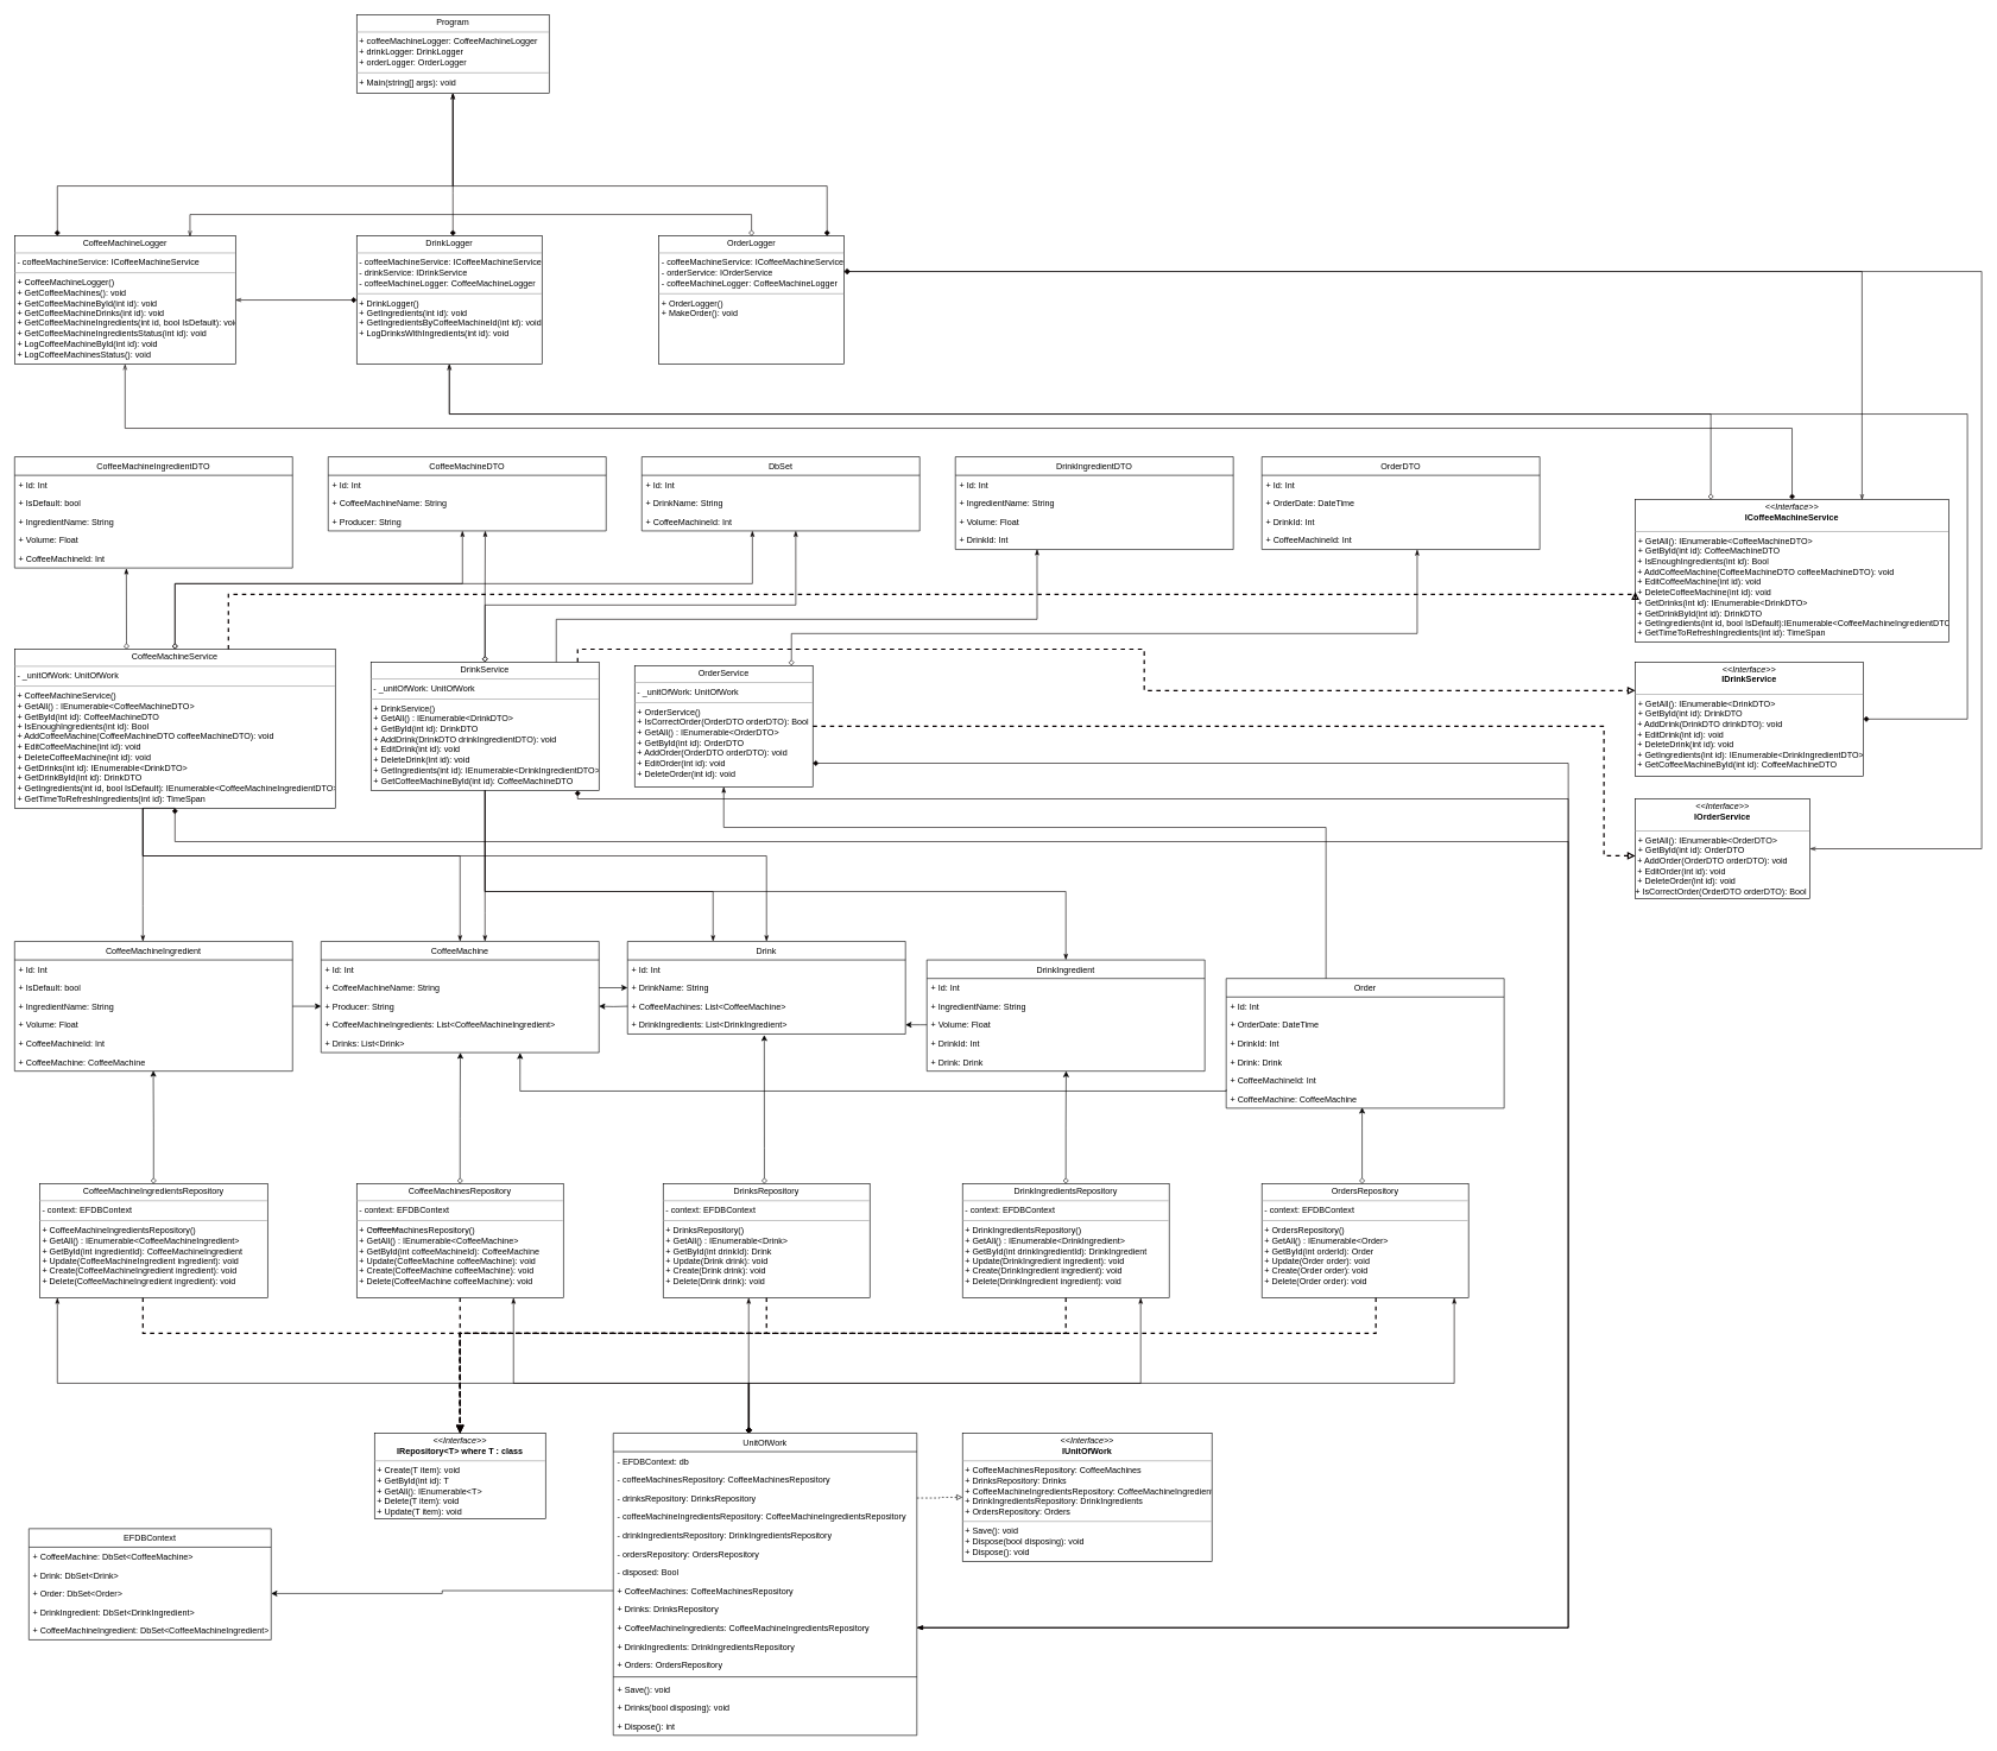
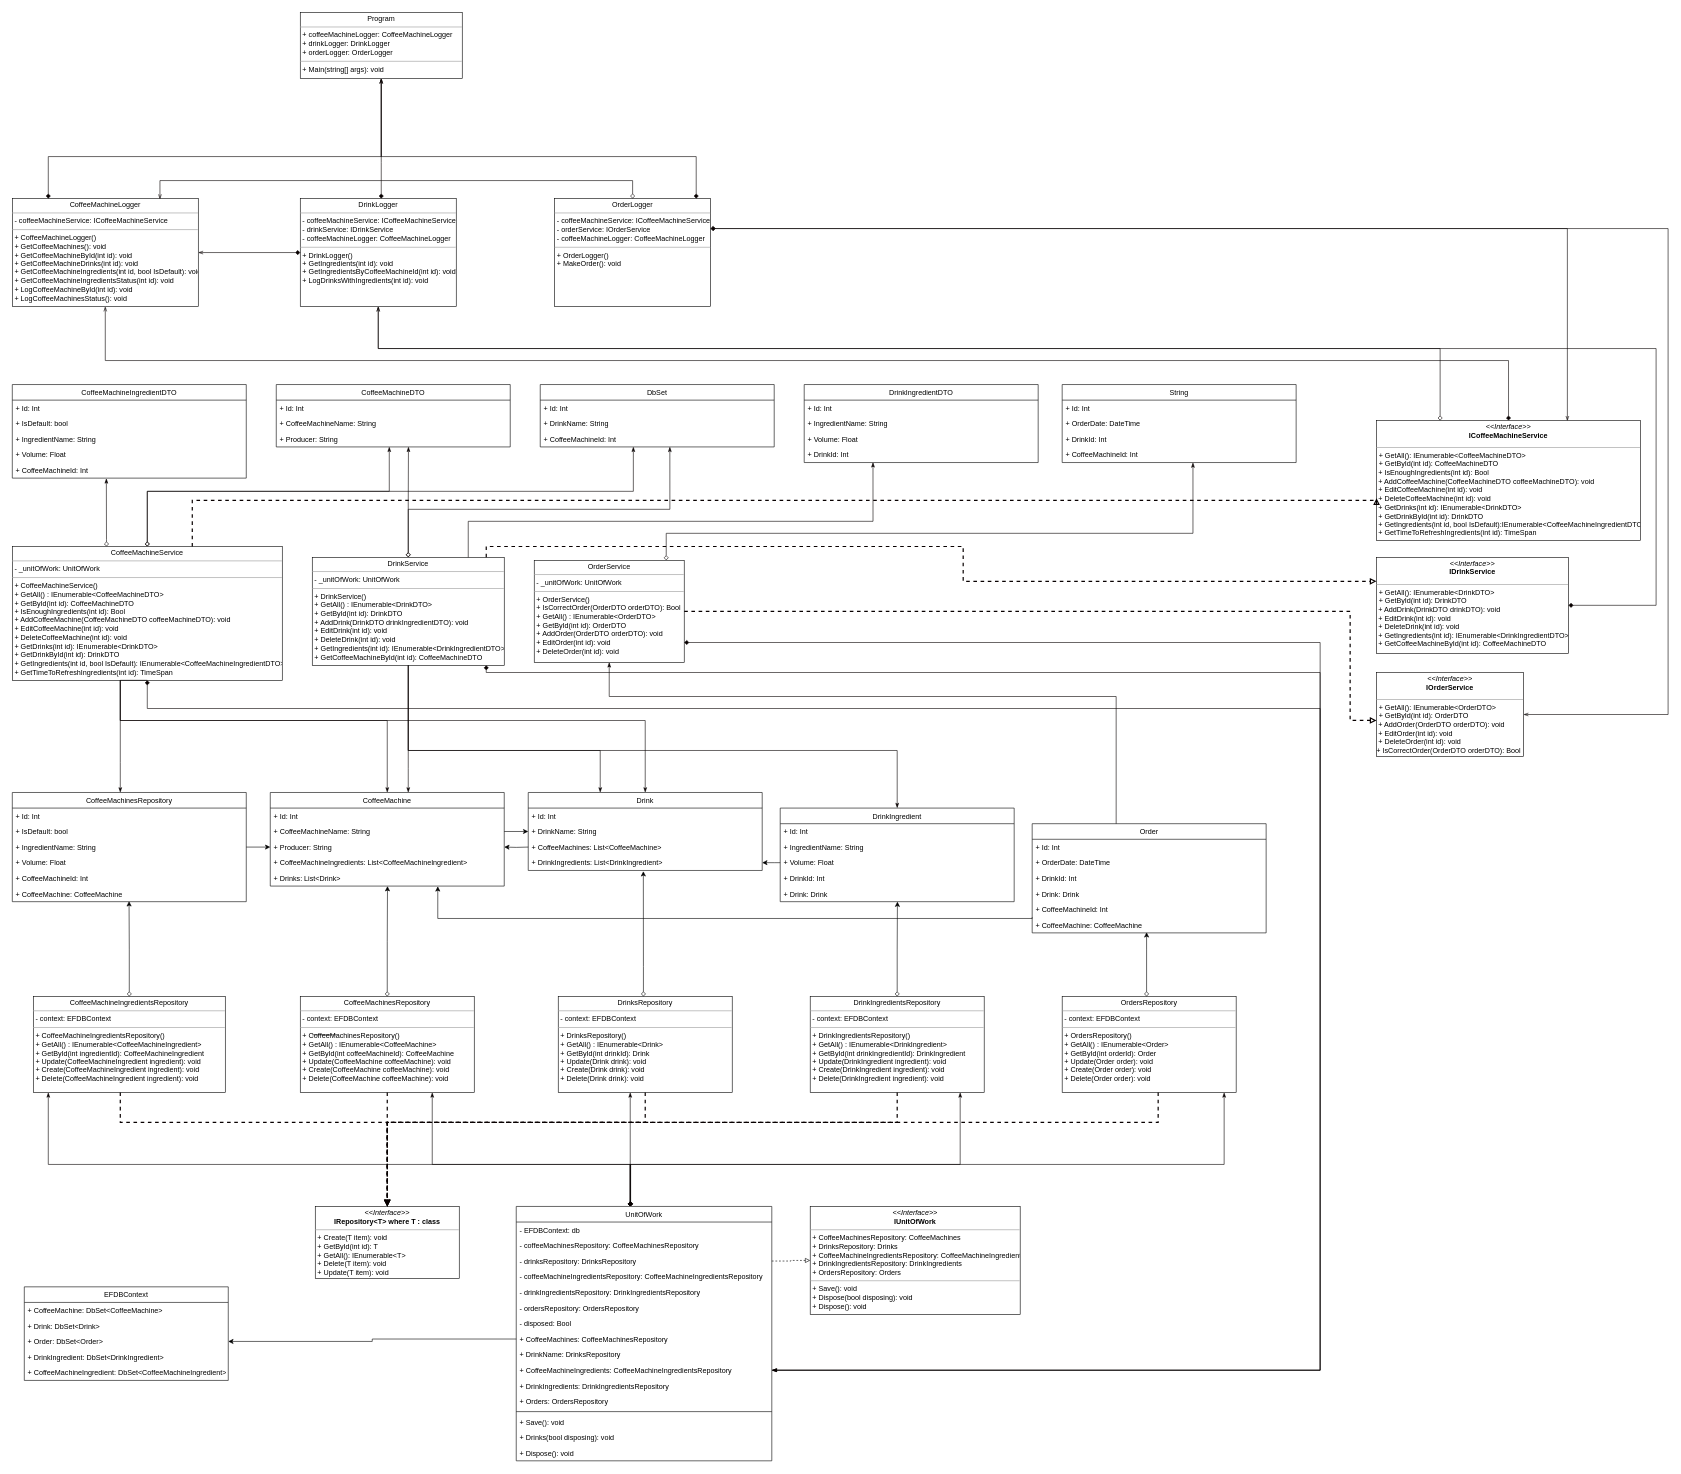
- <mxCell id="97" value="OrderDTO" style="swimlane;fontStyle=0;childLayout=stackLayout;horizontal=1;startSize=26;fillColor=none;horizontalStack=0;resizeParent=1;resizeParentMax=0;resizeLast=0;collapsible=1;marginBottom=0;" parent="1" vertex="1"><mxGeometry x="1770" y="640" width="390" height="130" as="geometry" /></mxCell>
+ <mxCell id="97" value="String" style="swimlane;fontStyle=0;childLayout=stackLayout;horizontal=1;startSize=26;fillColor=none;horizontalStack=0;resizeParent=1;resizeParentMax=0;resizeLast=0;collapsible=1;marginBottom=0;" parent="1" vertex="1"><mxGeometry x="1770" y="640" width="390" height="130" as="geometry" /></mxCell>
- <mxCell id="31" value="CoffeeMachineIngredient" style="swimlane;fontStyle=0;childLayout=stackLayout;horizontal=1;startSize=26;fillColor=none;horizontalStack=0;resizeParent=1;resizeParentMax=0;resizeLast=0;collapsible=1;marginBottom=0;" parent="1" vertex="1"><mxGeometry x="20" y="1320" width="390" height="182" as="geometry" /></mxCell>
+ <mxCell id="31" value="CoffeeMachinesRepository" style="swimlane;fontStyle=0;childLayout=stackLayout;horizontal=1;startSize=26;fillColor=none;horizontalStack=0;resizeParent=1;resizeParentMax=0;resizeLast=0;collapsible=1;marginBottom=0;" parent="1" vertex="1"><mxGeometry x="20" y="1320" width="390" height="182" as="geometry" /></mxCell>
- <mxCell id="55" value="+ Drinks: DrinksRepository " style="text;strokeColor=none;fillColor=none;align=left;verticalAlign=top;spacingLeft=4;spacingRight=4;overflow=hidden;rotatable=0;points=[[0,0.5],[1,0.5]];portConstraint=eastwest;" parent="46" vertex="1"><mxGeometry y="234" width="426" height="26" as="geometry" /></mxCell>
+ <mxCell id="55" value="+ DrinkName: DrinksRepository " style="text;strokeColor=none;fillColor=none;align=left;verticalAlign=top;spacingLeft=4;spacingRight=4;overflow=hidden;rotatable=0;points=[[0,0.5],[1,0.5]];portConstraint=eastwest;" parent="46" vertex="1"><mxGeometry y="234" width="426" height="26" as="geometry" /></mxCell>
- <mxCell id="62" value="+ Dispose(): int" style="text;strokeColor=none;fillColor=none;align=left;verticalAlign=top;spacingLeft=4;spacingRight=4;overflow=hidden;rotatable=0;points=[[0,0.5],[1,0.5]];portConstraint=eastwest;" parent="46" vertex="1"><mxGeometry y="398" width="426" height="26" as="geometry" /></mxCell>
+ <mxCell id="62" value="+ Dispose(): void" style="text;strokeColor=none;fillColor=none;align=left;verticalAlign=top;spacingLeft=4;spacingRight=4;overflow=hidden;rotatable=0;points=[[0,0.5],[1,0.5]];portConstraint=eastwest;" parent="46" vertex="1"><mxGeometry y="398" width="426" height="26" as="geometry" /></mxCell>
